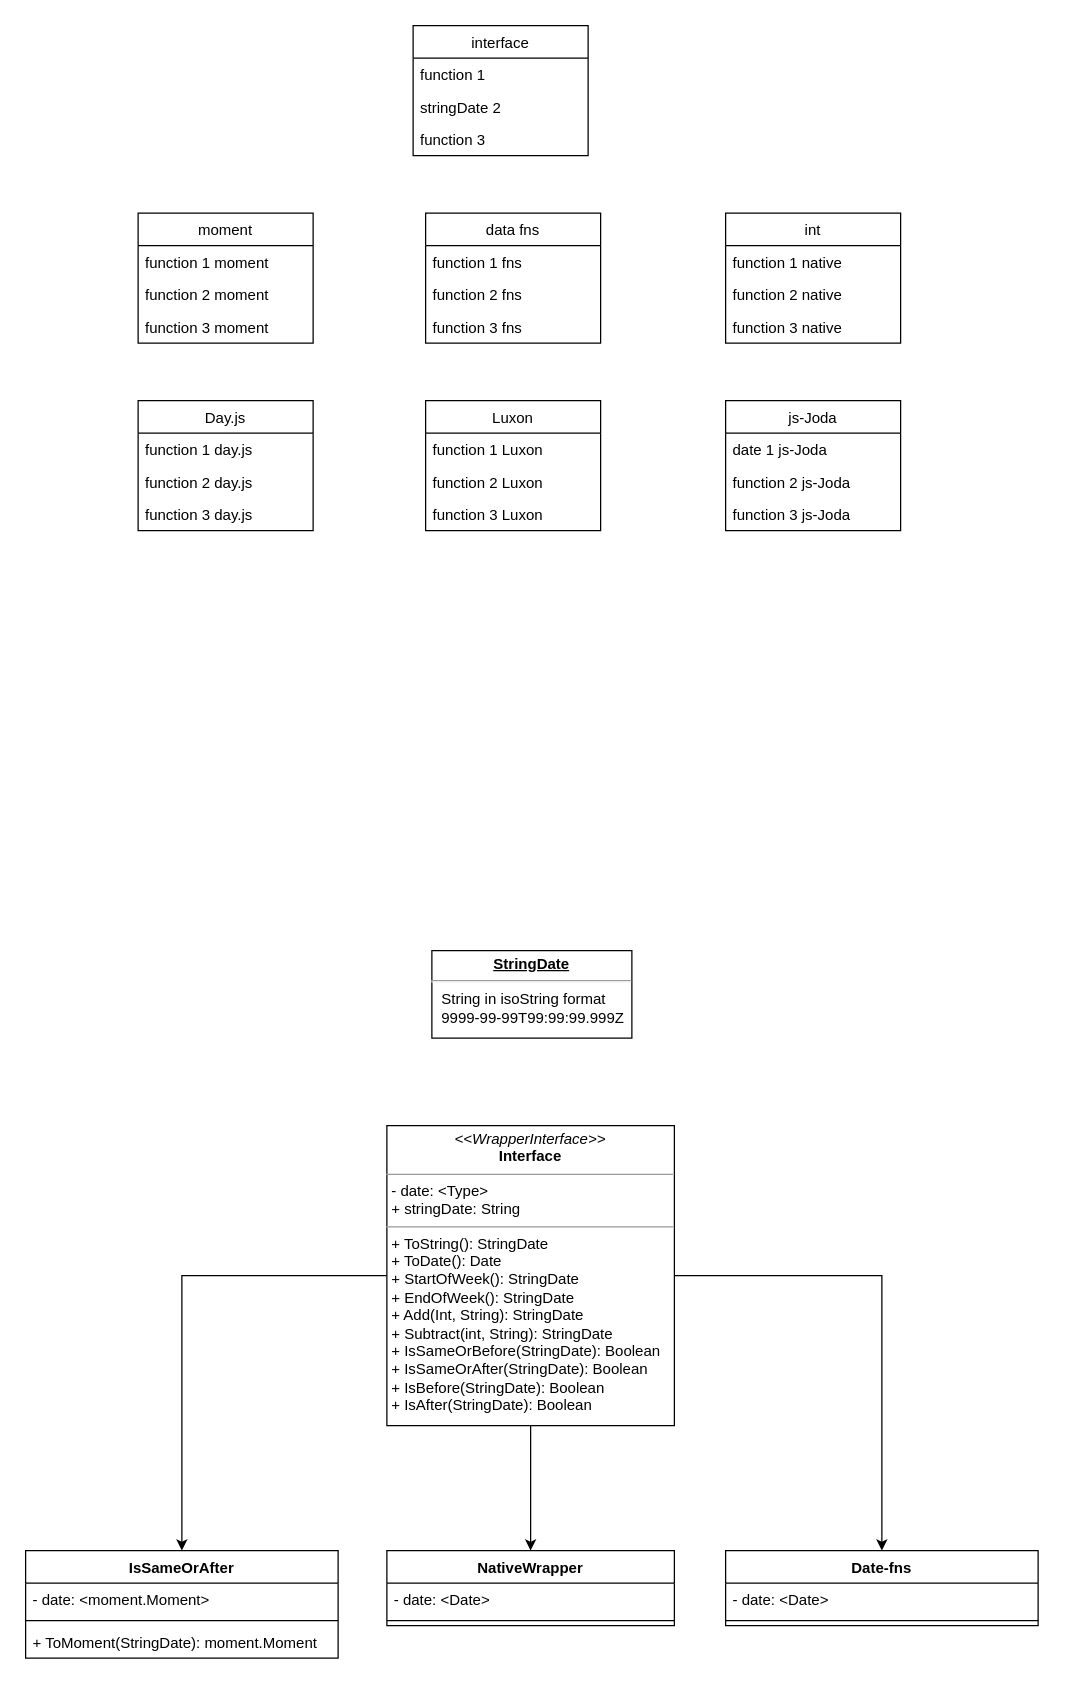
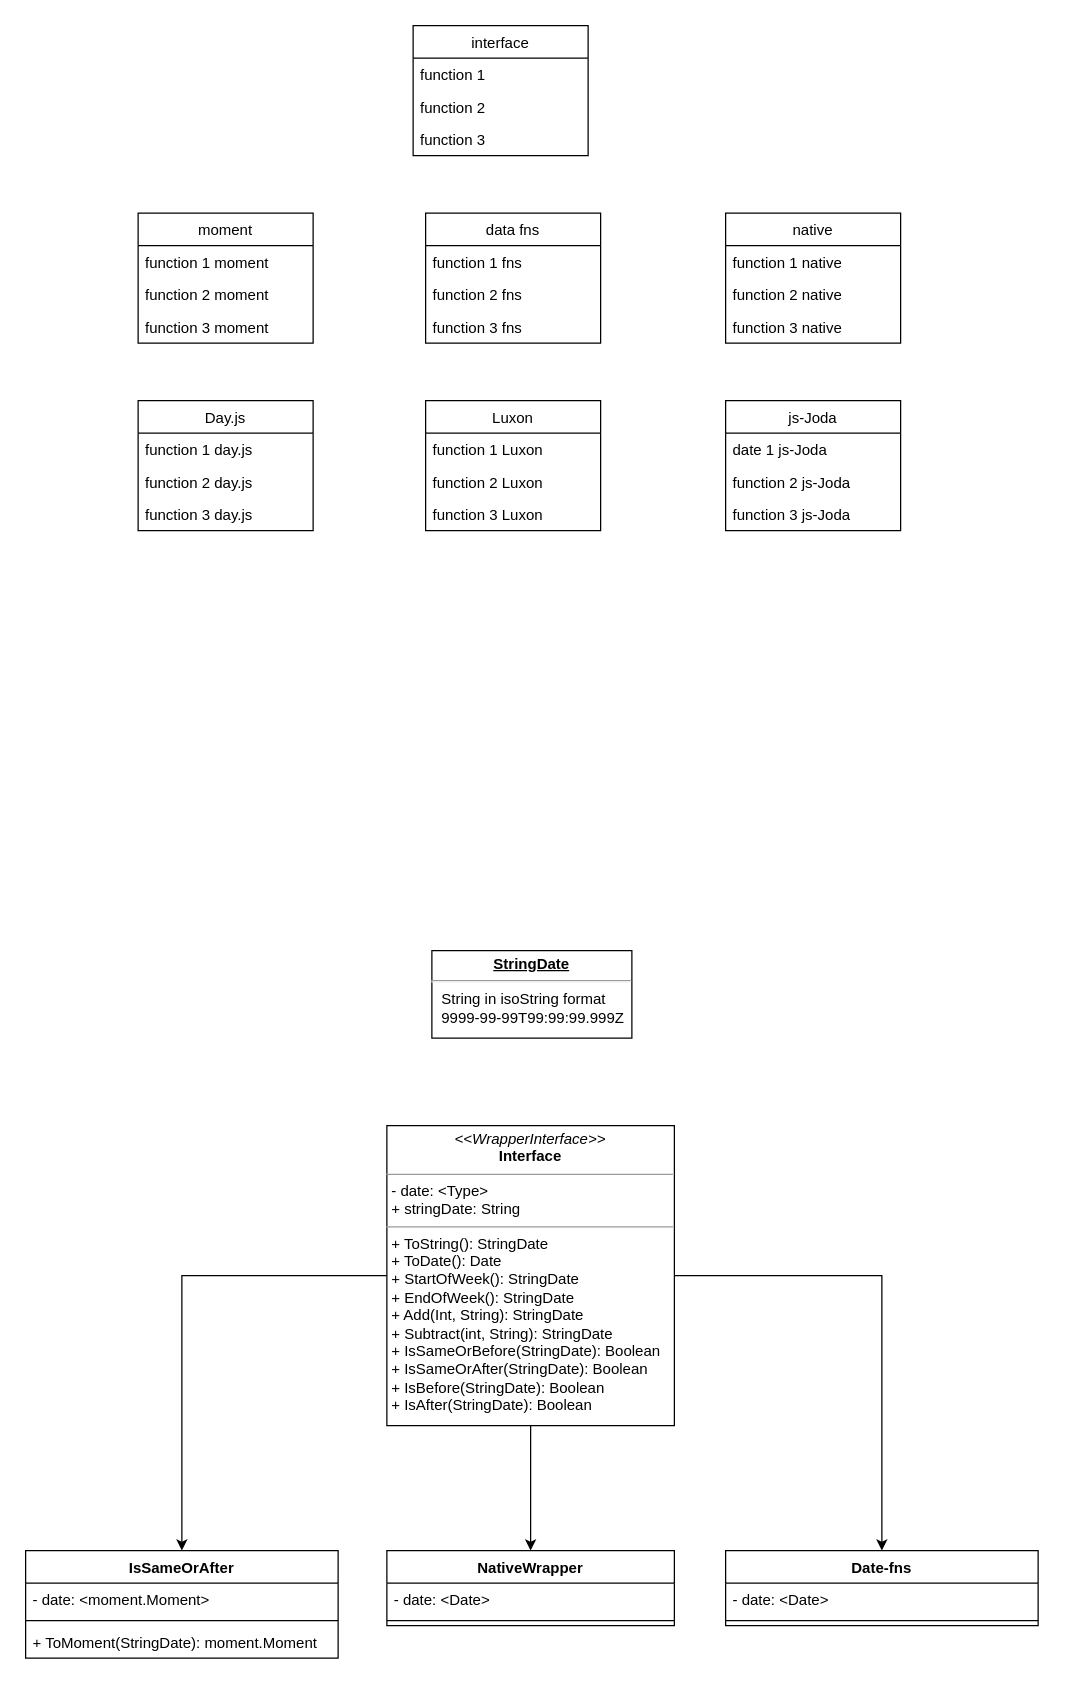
- <mxCell id="4" value="stringDate 2" style="text;strokeColor=none;fillColor=none;align=left;verticalAlign=top;spacingLeft=4;spacingRight=4;overflow=hidden;rotatable=0;points=[[0,0.5],[1,0.5]];portConstraint=eastwest;" parent="2" vertex="1"><mxGeometry y="52" width="140" height="26" as="geometry" /></mxCell>
+ <mxCell id="4" value="function 2" style="text;strokeColor=none;fillColor=none;align=left;verticalAlign=top;spacingLeft=4;spacingRight=4;overflow=hidden;rotatable=0;points=[[0,0.5],[1,0.5]];portConstraint=eastwest;" parent="2" vertex="1"><mxGeometry y="52" width="140" height="26" as="geometry" /></mxCell>
- <mxCell id="10" value="int" style="swimlane;fontStyle=0;childLayout=stackLayout;horizontal=1;startSize=26;horizontalStack=0;resizeParent=1;resizeParentMax=0;resizeLast=0;collapsible=1;marginBottom=0;" parent="1" vertex="1"><mxGeometry x="580" y="170" width="140" height="104" as="geometry" /></mxCell>
+ <mxCell id="10" value="native" style="swimlane;fontStyle=0;childLayout=stackLayout;horizontal=1;startSize=26;horizontalStack=0;resizeParent=1;resizeParentMax=0;resizeLast=0;collapsible=1;marginBottom=0;" parent="1" vertex="1"><mxGeometry x="580" y="170" width="140" height="104" as="geometry" /></mxCell>
